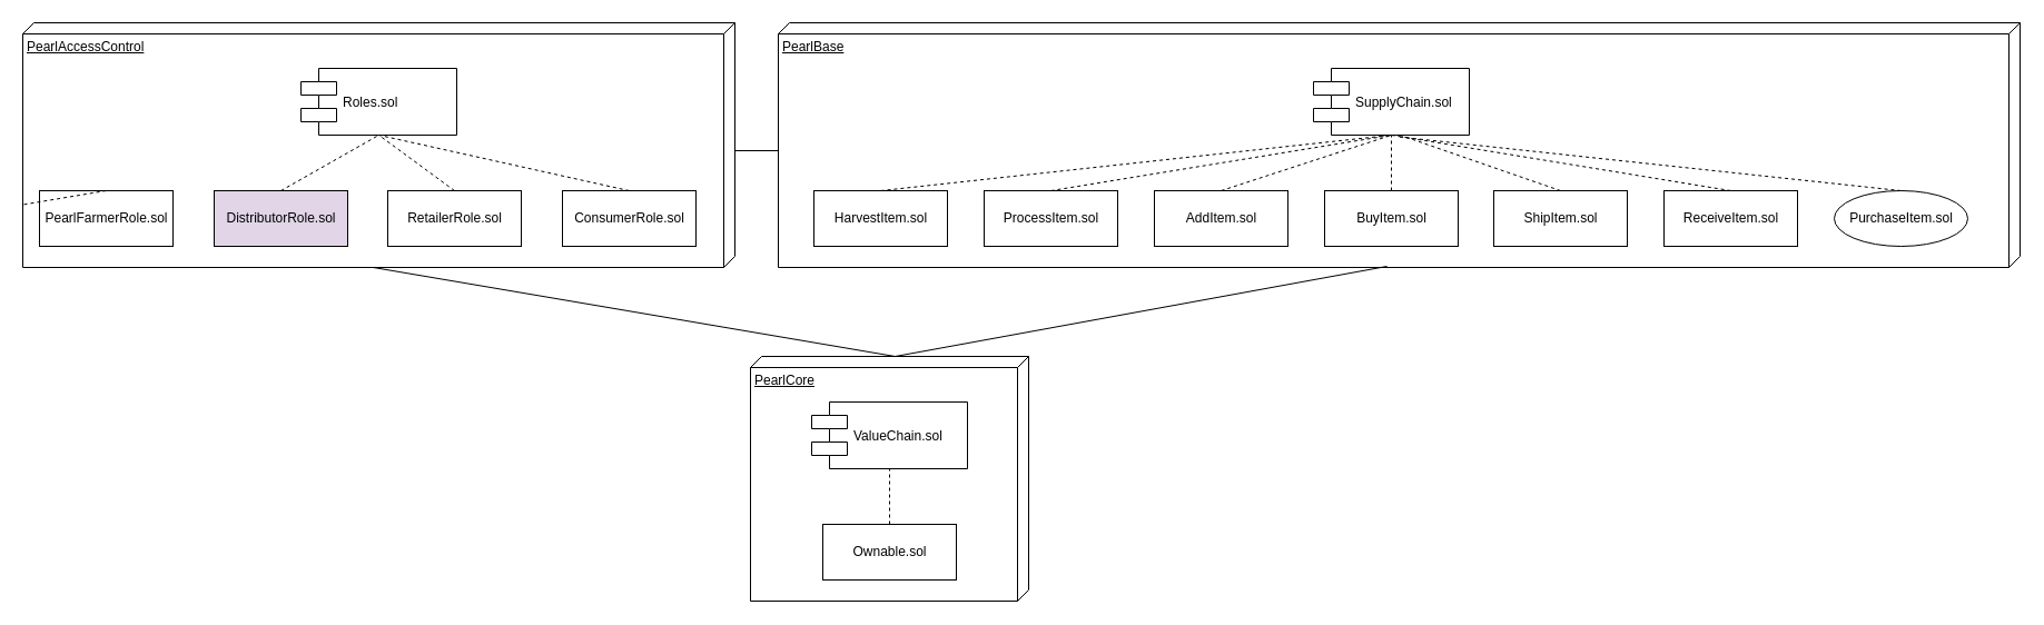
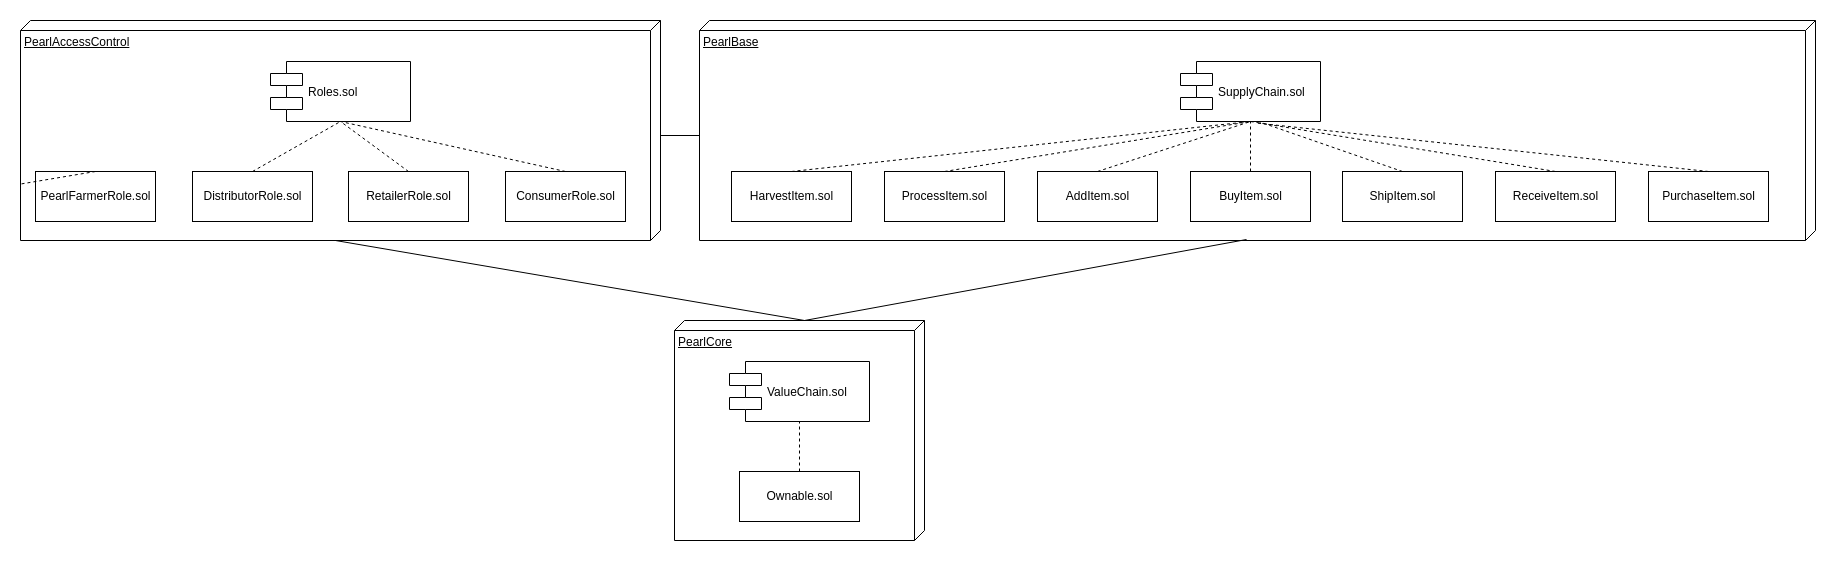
- <mxCell id="5" value="DistributorRole.sol" style="html=1;fillColor=#e1d5e7;" parent="1" vertex="1"><mxGeometry x="192" y="171" width="120" height="50" as="geometry" /></mxCell>
+ <mxCell id="5" value="DistributorRole.sol" style="html=1;" parent="1" vertex="1"><mxGeometry x="192" y="171" width="120" height="50" as="geometry" /></mxCell>
- <mxCell id="27" value="PurchaseItem.sol" style="ellipse;html=1;" vertex="1" parent="1"><mxGeometry x="1648" y="171" width="120" height="50" as="geometry" /></mxCell>
+ <mxCell id="27" value="PurchaseItem.sol" style="html=1;" vertex="1" parent="1"><mxGeometry x="1648" y="171" width="120" height="50" as="geometry" /></mxCell>
